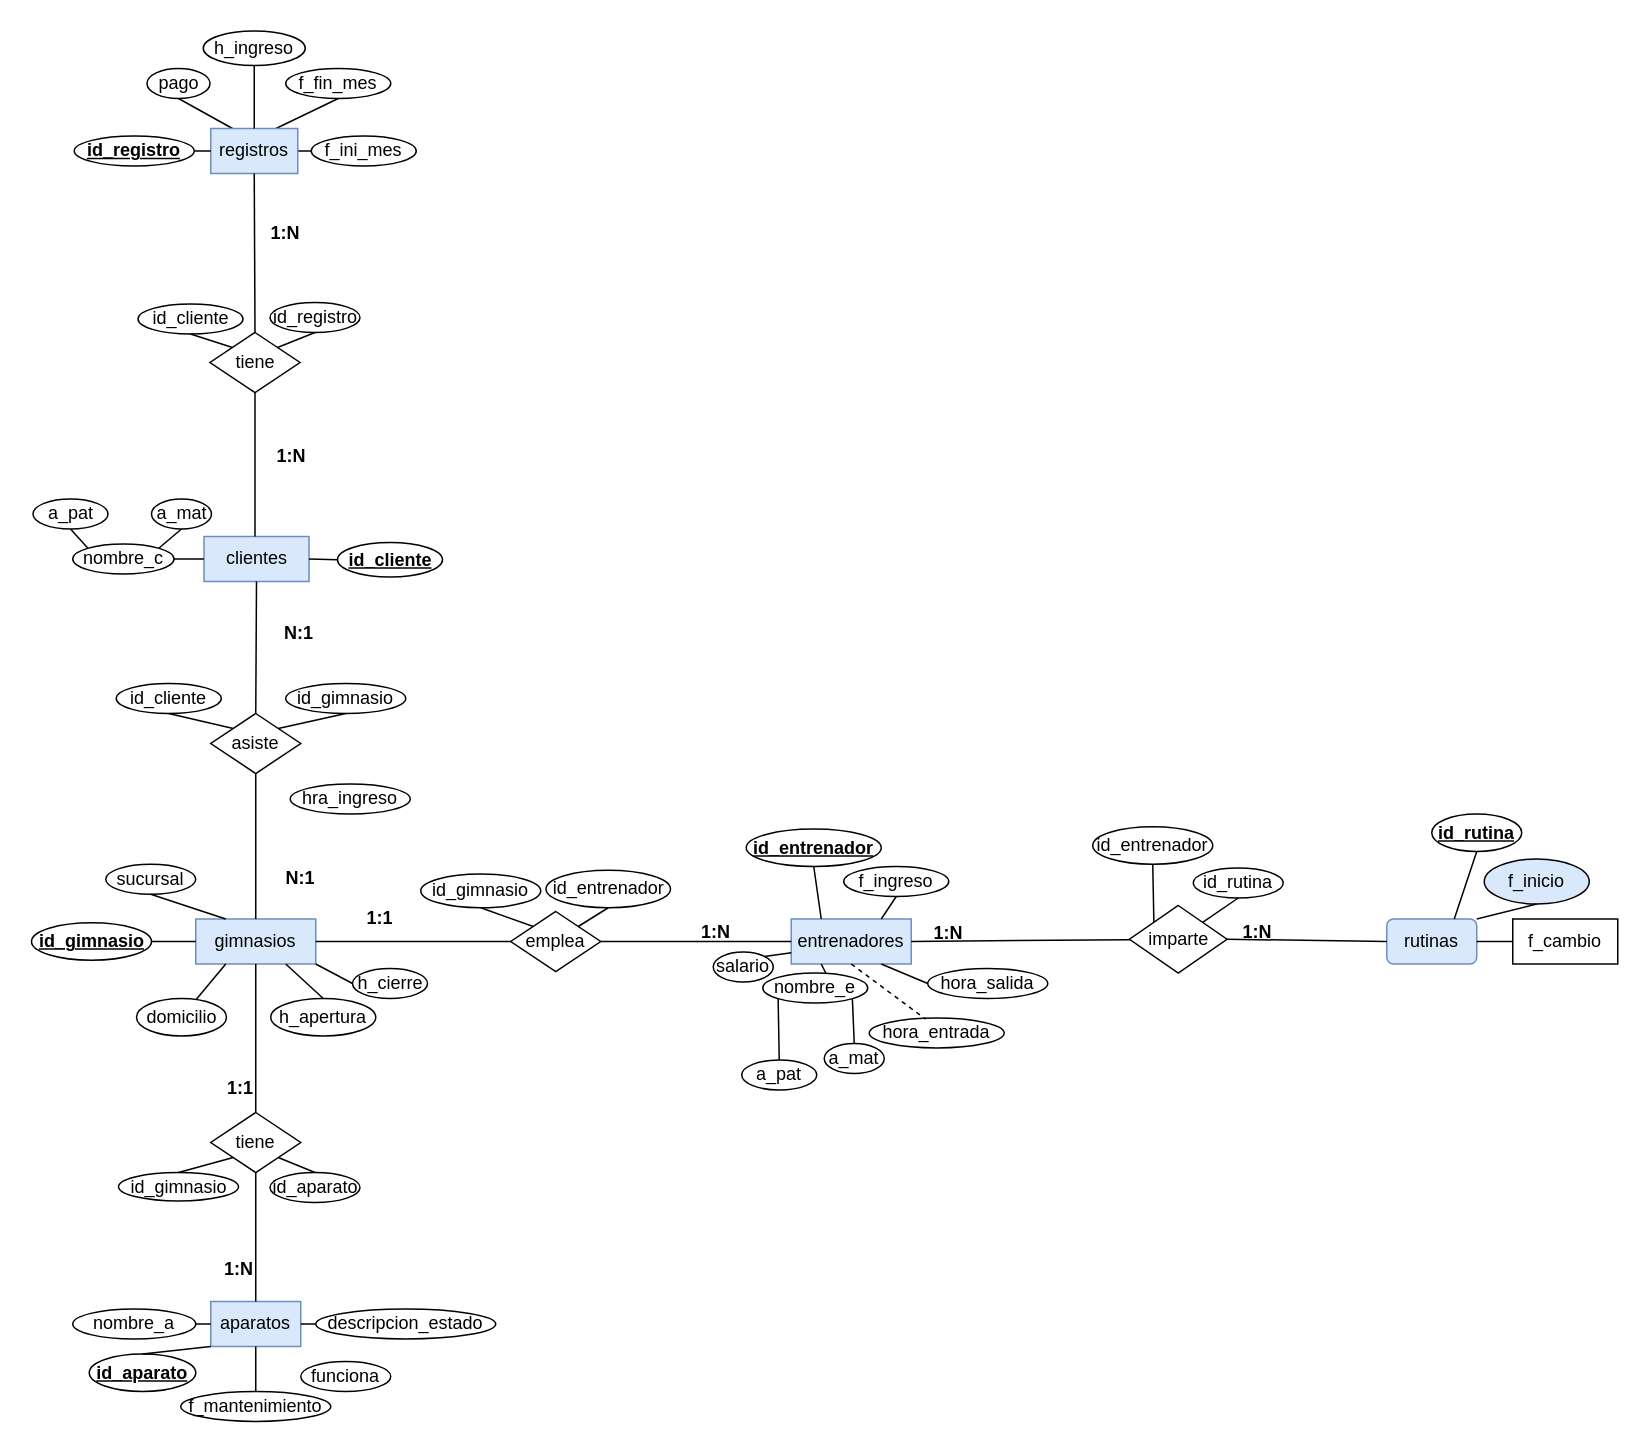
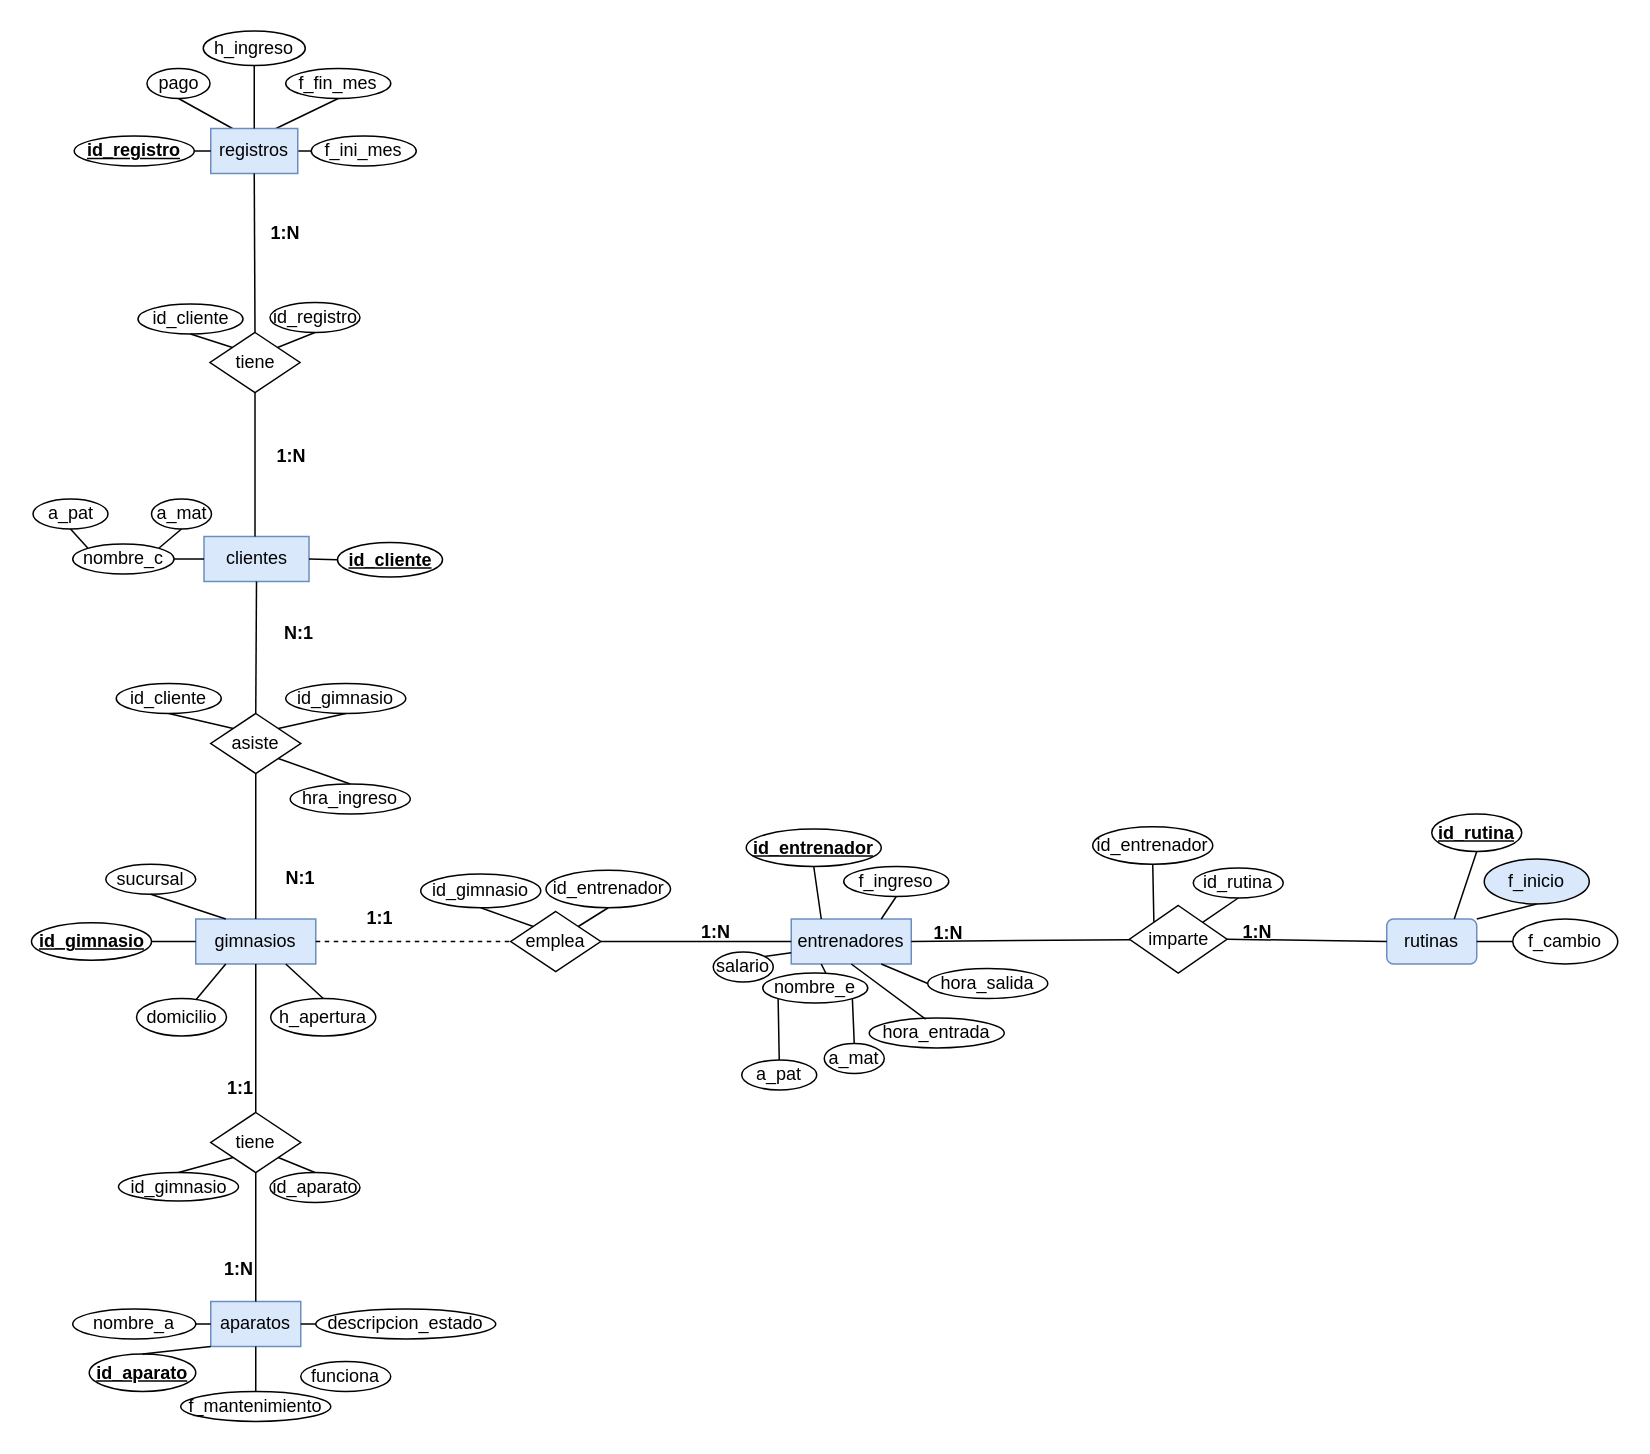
+ <mxCell id="112" value="" style="endArrow=none;html=1;exitX=1;exitY=1;exitDx=0;exitDy=0;entryX=0.5;entryY=0;entryDx=0;entryDy=0;" parent="1" source="42" target="111" edge="1"><mxGeometry width="50" height="50" relative="1" as="geometry"><mxPoint x="348" y="412" as="sourcePoint" /><mxPoint x="398" y="362" as="targetPoint" /></mxGeometry></mxCell>
- <mxCell id="15" value="" style="endArrow=none;html=1;exitX=1;exitY=0.5;exitDx=0;exitDy=0;entryX=0;entryY=0.5;entryDx=0;entryDy=0;" parent="1" source="3" target="14" edge="1"><mxGeometry width="50" height="50" relative="1" as="geometry"><mxPoint x="280" y="662" as="sourcePoint" /><mxPoint x="270" y="617" as="targetPoint" /></mxGeometry></mxCell>
+ <mxCell id="15" value="" style="endArrow=none;html=1;exitX=1;exitY=0.5;exitDx=0;exitDy=0;entryX=0;entryY=0.5;entryDx=0;entryDy=0;dashed=1;" parent="1" source="3" target="14" edge="1"><mxGeometry width="50" height="50" relative="1" as="geometry"><mxPoint x="280" y="662" as="sourcePoint" /><mxPoint x="270" y="617" as="targetPoint" /></mxGeometry></mxCell>
- <mxCell id="40" value="f_cambio" style="whiteSpace=wrap;html=1;rounded=0;" parent="1" vertex="1"><mxGeometry x="1008" y="612" width="70" height="30" as="geometry" /></mxCell>
+ <mxCell id="40" value="f_cambio" style="ellipse;whiteSpace=wrap;html=1;" parent="1" vertex="1"><mxGeometry x="1008" y="612" width="70" height="30" as="geometry" /></mxCell>
- <mxCell id="72" value="" style="endArrow=none;html=1;entryX=1;entryY=1;entryDx=0;entryDy=0;exitX=0;exitY=0.5;exitDx=0;exitDy=0;" parent="1" source="71" target="3" edge="1"><mxGeometry width="50" height="50" relative="1" as="geometry"><mxPoint x="245" y="647" as="sourcePoint" /><mxPoint x="358" y="632" as="targetPoint" /></mxGeometry></mxCell>
- <mxCell id="71" value="h_cierre" style="ellipse;whiteSpace=wrap;html=1;" parent="1" vertex="1"><mxGeometry x="234.5" y="645" width="50" height="20" as="geometry" /></mxCell>
- <mxCell id="29" value="" style="endArrow=none;html=1;entryX=0.418;entryY=0.04;entryDx=0;entryDy=0;exitX=0.5;exitY=1;exitDx=0;exitDy=0;entryPerimeter=0;dashed=1;" parent="1" source="16" target="28" edge="1"><mxGeometry width="50" height="50" relative="1" as="geometry"><mxPoint x="616.677" y="671.083" as="sourcePoint" /><mxPoint x="603" y="621" as="targetPoint" /></mxGeometry></mxCell>
+ <mxCell id="29" value="" style="endArrow=none;html=1;entryX=0.418;entryY=0.04;entryDx=0;entryDy=0;exitX=0.5;exitY=1;exitDx=0;exitDy=0;entryPerimeter=0;" parent="1" source="16" target="28" edge="1"><mxGeometry width="50" height="50" relative="1" as="geometry"><mxPoint x="616.677" y="671.083" as="sourcePoint" /><mxPoint x="603" y="621" as="targetPoint" /></mxGeometry></mxCell>
